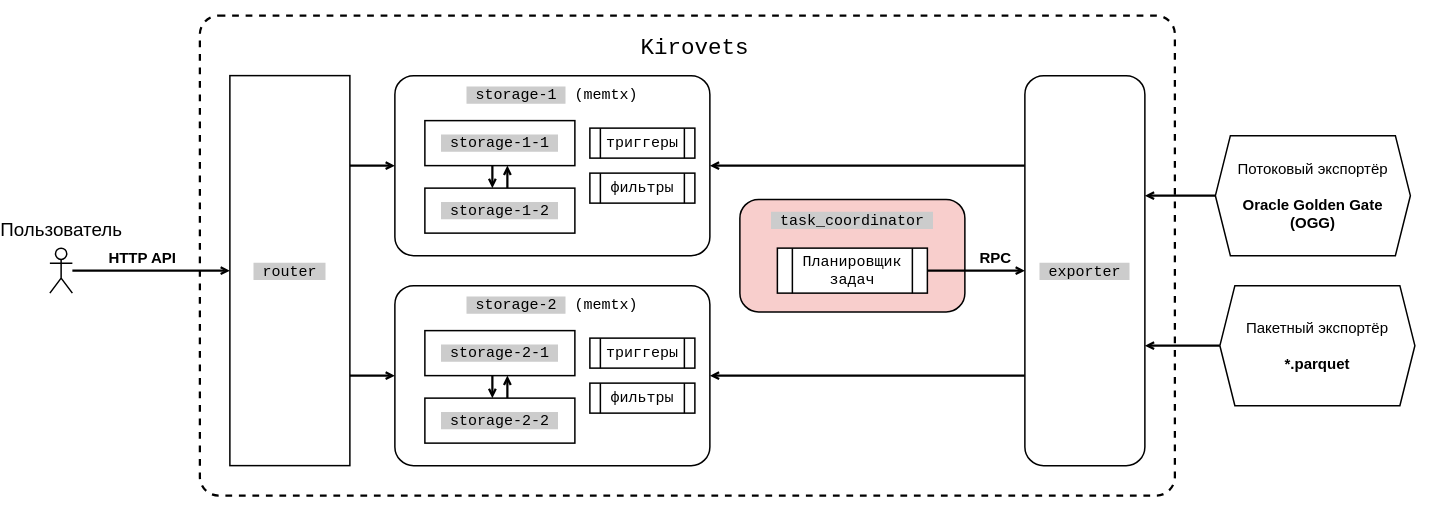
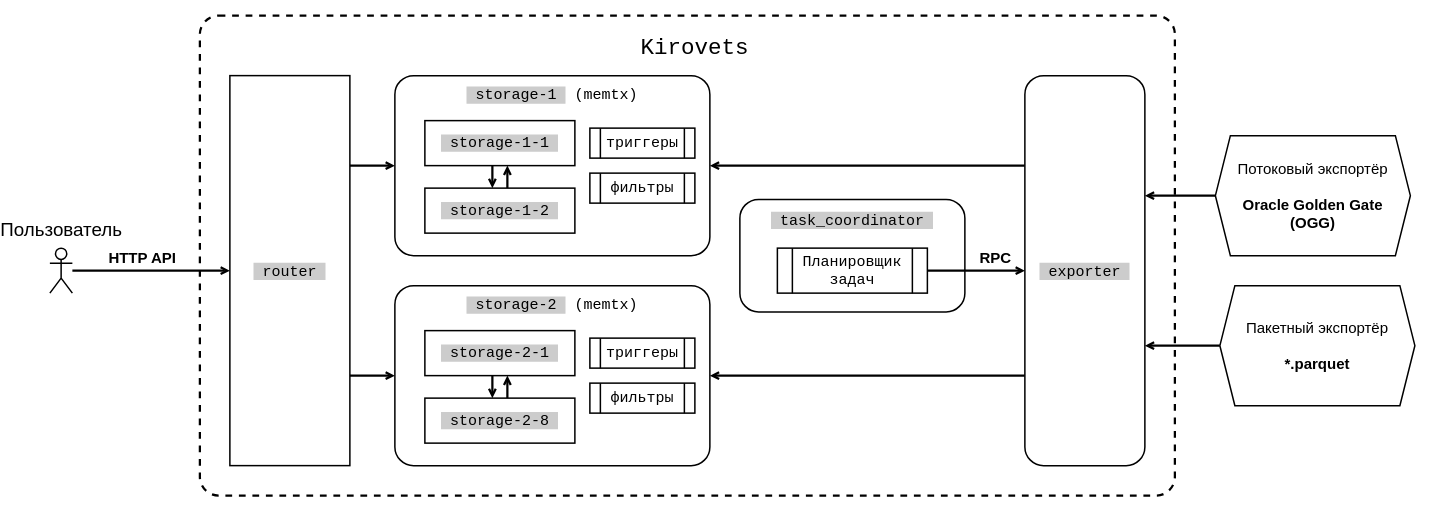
- <mxCell id="16" value="&lt;font style=&quot;background-color: rgb(204, 204, 204);&quot; face=&quot;Courier New&quot;&gt;&amp;nbsp;task_coordinator&amp;nbsp;&lt;/font&gt;" style="rounded=1;whiteSpace=wrap;html=1;fontSize=20;spacing=10;strokeWidth=2;verticalAlign=top;absoluteArcSize=1;arcSize=50;fillColor=#f8cecc;" parent="1" vertex="1"><mxGeometry x="940" y="265" width="300" height="150" as="geometry" /></mxCell>
+ <mxCell id="16" value="&lt;font style=&quot;background-color: rgb(204, 204, 204);&quot; face=&quot;Courier New&quot;&gt;&amp;nbsp;task_coordinator&amp;nbsp;&lt;/font&gt;" style="rounded=1;whiteSpace=wrap;html=1;fontSize=20;spacing=10;strokeWidth=2;verticalAlign=top;absoluteArcSize=1;arcSize=50;" parent="1" vertex="1"><mxGeometry x="940" y="265" width="300" height="150" as="geometry" /></mxCell>
- <mxCell id="10" value="&lt;span style=&quot;background-color: rgb(204, 204, 204);&quot;&gt;&amp;nbsp;storage-2-2&amp;nbsp;&lt;/span&gt;" style="rounded=0;whiteSpace=wrap;html=1;fontFamily=Courier New;fontSize=20;strokeColor=default;align=center;verticalAlign=middle;fontColor=default;fillColor=default;strokeWidth=2;" parent="1" vertex="1"><mxGeometry x="520" y="530" width="200" height="60" as="geometry" /></mxCell>
+ <mxCell id="10" value="&lt;span style=&quot;background-color: rgb(204, 204, 204);&quot;&gt;&amp;nbsp;storage-2-8&amp;nbsp;&lt;/span&gt;" style="rounded=0;whiteSpace=wrap;html=1;fontFamily=Courier New;fontSize=20;strokeColor=default;align=center;verticalAlign=middle;fontColor=default;fillColor=default;strokeWidth=2;" parent="1" vertex="1"><mxGeometry x="520" y="530" width="200" height="60" as="geometry" /></mxCell>
